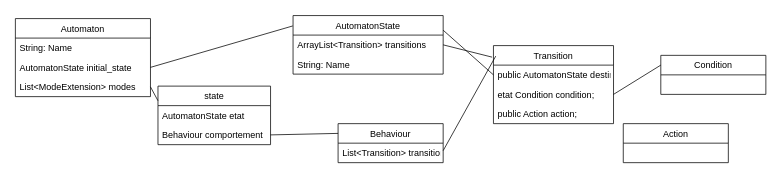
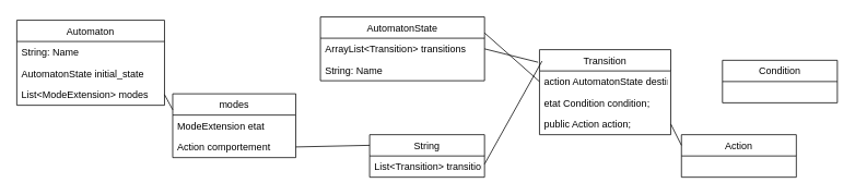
- <mxCell id="22" value="" style="endArrow=none;html=1;exitX=1;exitY=0.5;exitDx=0;exitDy=0;entryX=-0.002;entryY=0.177;entryDx=0;entryDy=0;entryPerimeter=0;" edge="1" parent="1" source="4" target="6"><mxGeometry width="50" height="50" relative="1" as="geometry"><mxPoint x="420" y="284" as="sourcePoint" /><mxPoint x="470" y="234" as="targetPoint" /></mxGeometry></mxCell>
- <mxCell id="10" value="public AutomatonState destination;&#10;&#10;&#09;" style="text;strokeColor=none;fillColor=none;align=left;verticalAlign=top;spacingLeft=4;spacingRight=4;overflow=hidden;rotatable=0;points=[[0,0.5],[1,0.5]];portConstraint=eastwest;" vertex="1" parent="9"><mxGeometry y="26" width="160" height="26" as="geometry" /></mxCell>
+ <mxCell id="10" value="action AutomatonState destination;&#10;&#10;&#09;" style="text;strokeColor=none;fillColor=none;align=left;verticalAlign=top;spacingLeft=4;spacingRight=4;overflow=hidden;rotatable=0;points=[[0,0.5],[1,0.5]];portConstraint=eastwest;" vertex="1" parent="9"><mxGeometry y="26" width="160" height="26" as="geometry" /></mxCell>
- <mxCell id="16" value="" style="endArrow=none;html=1;entryX=1;entryY=0.5;entryDx=0;entryDy=0;exitX=0;exitY=0.25;exitDx=0;exitDy=0;" edge="1" parent="1" source="13" target="11"><mxGeometry width="50" height="50" relative="1" as="geometry"><mxPoint x="620" y="184" as="sourcePoint" /><mxPoint x="670" y="134" as="targetPoint" /></mxGeometry></mxCell>
- <mxCell id="18" value="state" style="swimlane;fontStyle=0;childLayout=stackLayout;horizontal=1;startSize=26;fillColor=none;horizontalStack=0;resizeParent=1;resizeParentMax=0;resizeLast=0;collapsible=1;marginBottom=0;" vertex="1" parent="1"><mxGeometry x="210" y="114" width="150" height="78" as="geometry" /></mxCell>
+ <mxCell id="18" value="modes" style="swimlane;fontStyle=0;childLayout=stackLayout;horizontal=1;startSize=26;fillColor=none;horizontalStack=0;resizeParent=1;resizeParentMax=0;resizeLast=0;collapsible=1;marginBottom=0;" vertex="1" parent="1"><mxGeometry x="210" y="114" width="150" height="78" as="geometry" /></mxCell>
- <mxCell id="19" value="AutomatonState etat" style="text;strokeColor=none;fillColor=none;align=left;verticalAlign=top;spacingLeft=4;spacingRight=4;overflow=hidden;rotatable=0;points=[[0,0.5],[1,0.5]];portConstraint=eastwest;" vertex="1" parent="18"><mxGeometry y="26" width="150" height="26" as="geometry" /></mxCell>
+ <mxCell id="19" value="ModeExtension etat" style="text;strokeColor=none;fillColor=none;align=left;verticalAlign=top;spacingLeft=4;spacingRight=4;overflow=hidden;rotatable=0;points=[[0,0.5],[1,0.5]];portConstraint=eastwest;" vertex="1" parent="18"><mxGeometry y="26" width="150" height="26" as="geometry" /></mxCell>
+ <mxCell id="17" value="" style="endArrow=none;html=1;entryX=1;entryY=0.5;entryDx=0;entryDy=0;exitX=0;exitY=0.25;exitDx=0;exitDy=0;" edge="1" parent="1" source="14" target="12"><mxGeometry width="50" height="50" relative="1" as="geometry"><mxPoint x="890" y="121" as="sourcePoint" /><mxPoint x="780" y="179" as="targetPoint" /></mxGeometry></mxCell>
- <mxCell id="24" value="Behaviour" style="swimlane;fontStyle=0;childLayout=stackLayout;horizontal=1;startSize=26;fillColor=none;horizontalStack=0;resizeParent=1;resizeParentMax=0;resizeLast=0;collapsible=1;marginBottom=0;" vertex="1" parent="1"><mxGeometry x="450" y="164" width="140" height="52" as="geometry"><mxRectangle x="460" y="290" width="90" height="26" as="alternateBounds" /></mxGeometry></mxCell>
+ <mxCell id="24" value="String" style="swimlane;fontStyle=0;childLayout=stackLayout;horizontal=1;startSize=26;fillColor=none;horizontalStack=0;resizeParent=1;resizeParentMax=0;resizeLast=0;collapsible=1;marginBottom=0;" vertex="1" parent="1"><mxGeometry x="450" y="164" width="140" height="52" as="geometry"><mxRectangle x="460" y="290" width="90" height="26" as="alternateBounds" /></mxGeometry></mxCell>
- <mxCell id="20" value="Behaviour comportement" style="text;strokeColor=none;fillColor=none;align=left;verticalAlign=top;spacingLeft=4;spacingRight=4;overflow=hidden;rotatable=0;points=[[0,0.5],[1,0.5]];portConstraint=eastwest;" vertex="1" parent="18"><mxGeometry y="52" width="150" height="26" as="geometry" /></mxCell>
+ <mxCell id="20" value="Action comportement" style="text;strokeColor=none;fillColor=none;align=left;verticalAlign=top;spacingLeft=4;spacingRight=4;overflow=hidden;rotatable=0;points=[[0,0.5],[1,0.5]];portConstraint=eastwest;" vertex="1" parent="18"><mxGeometry y="52" width="150" height="26" as="geometry" /></mxCell>
